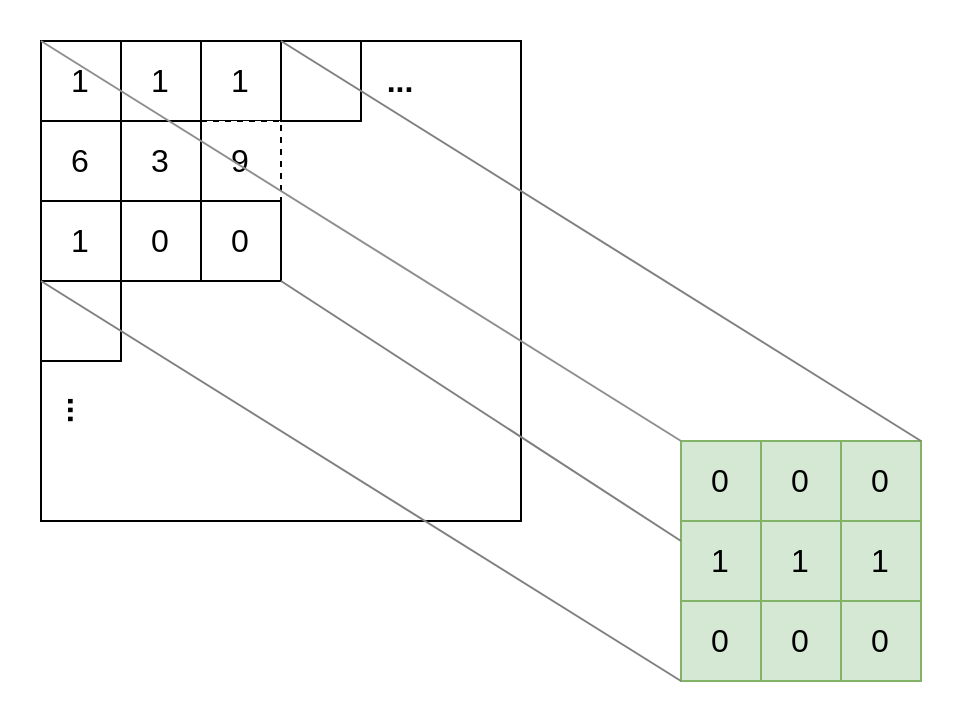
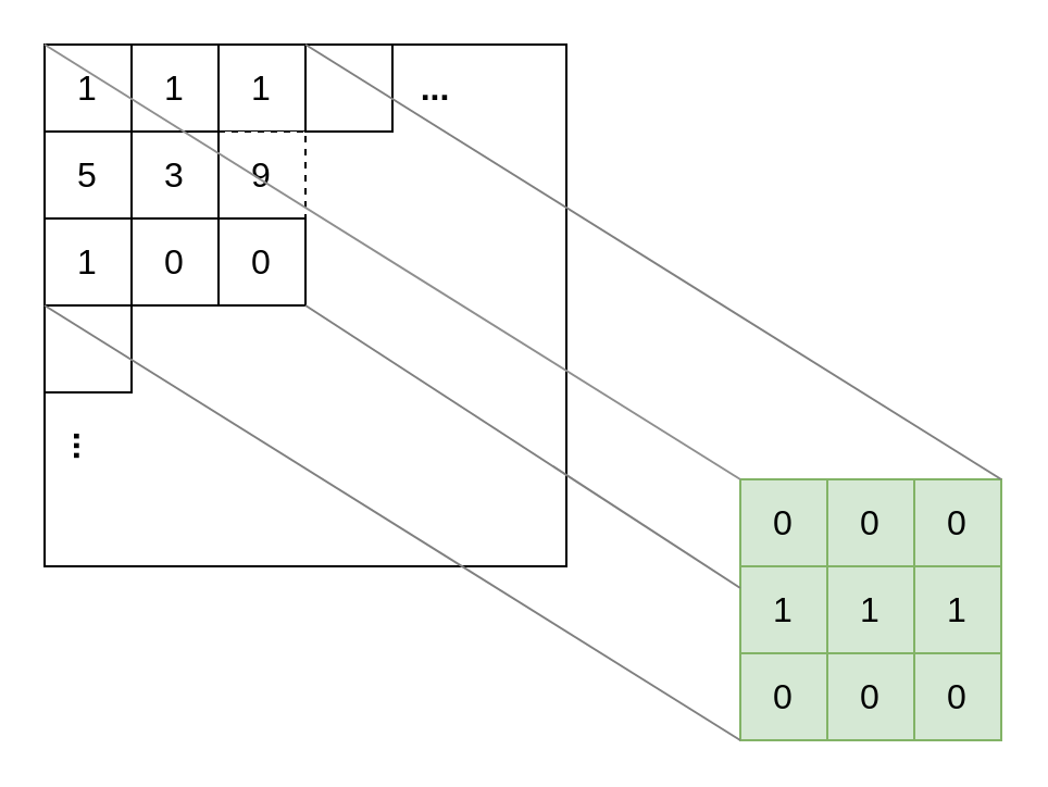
- <mxCell id="18" value="6" style="rounded=0;whiteSpace=wrap;html=1;fontSize=16;" vertex="1" parent="1"><mxGeometry x="20" y="60" width="40" height="40" as="geometry" /></mxCell>
+ <mxCell id="18" value="5" style="rounded=0;whiteSpace=wrap;html=1;fontSize=16;" vertex="1" parent="1"><mxGeometry x="20" y="60" width="40" height="40" as="geometry" /></mxCell>
